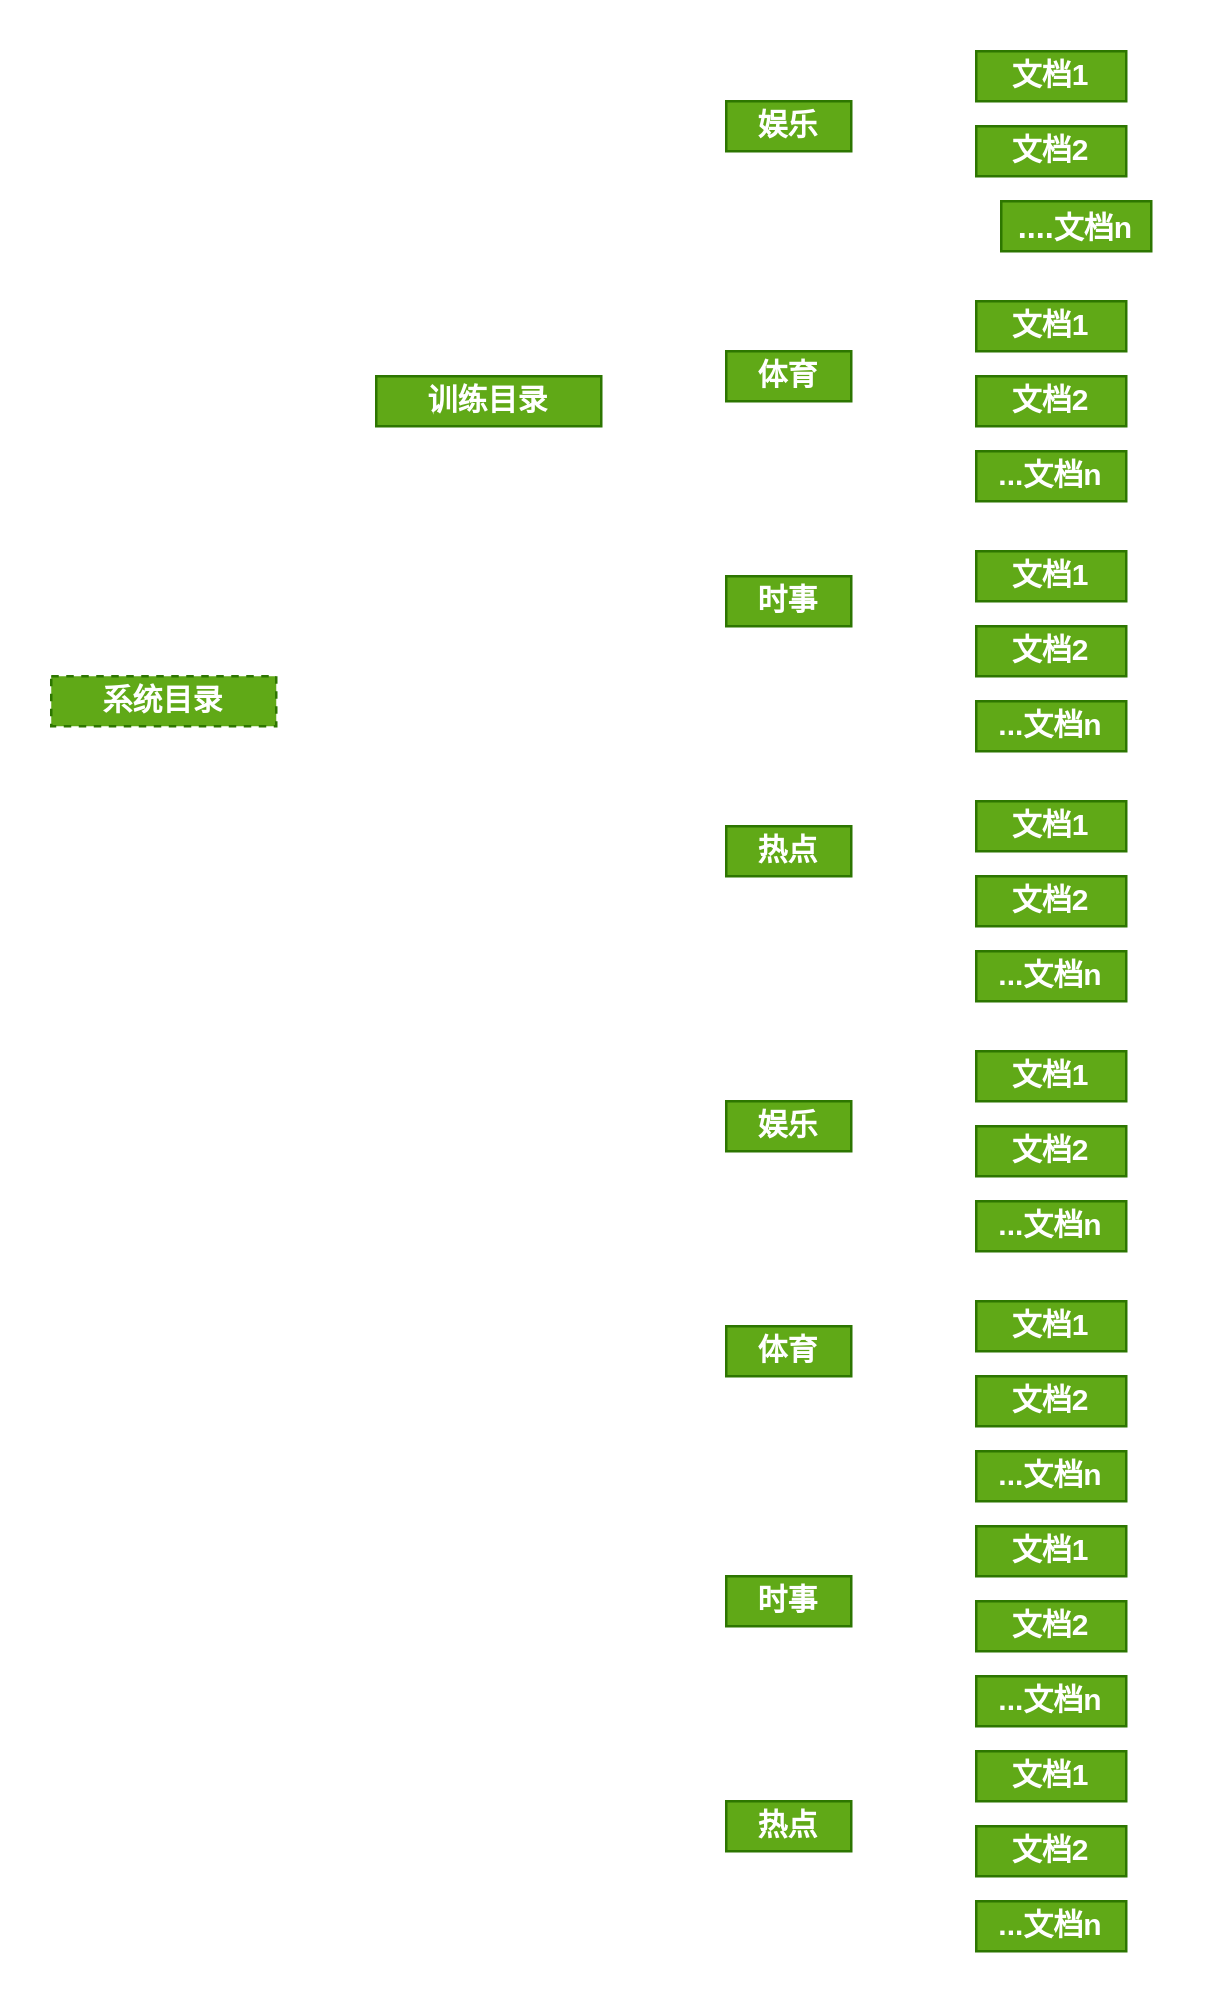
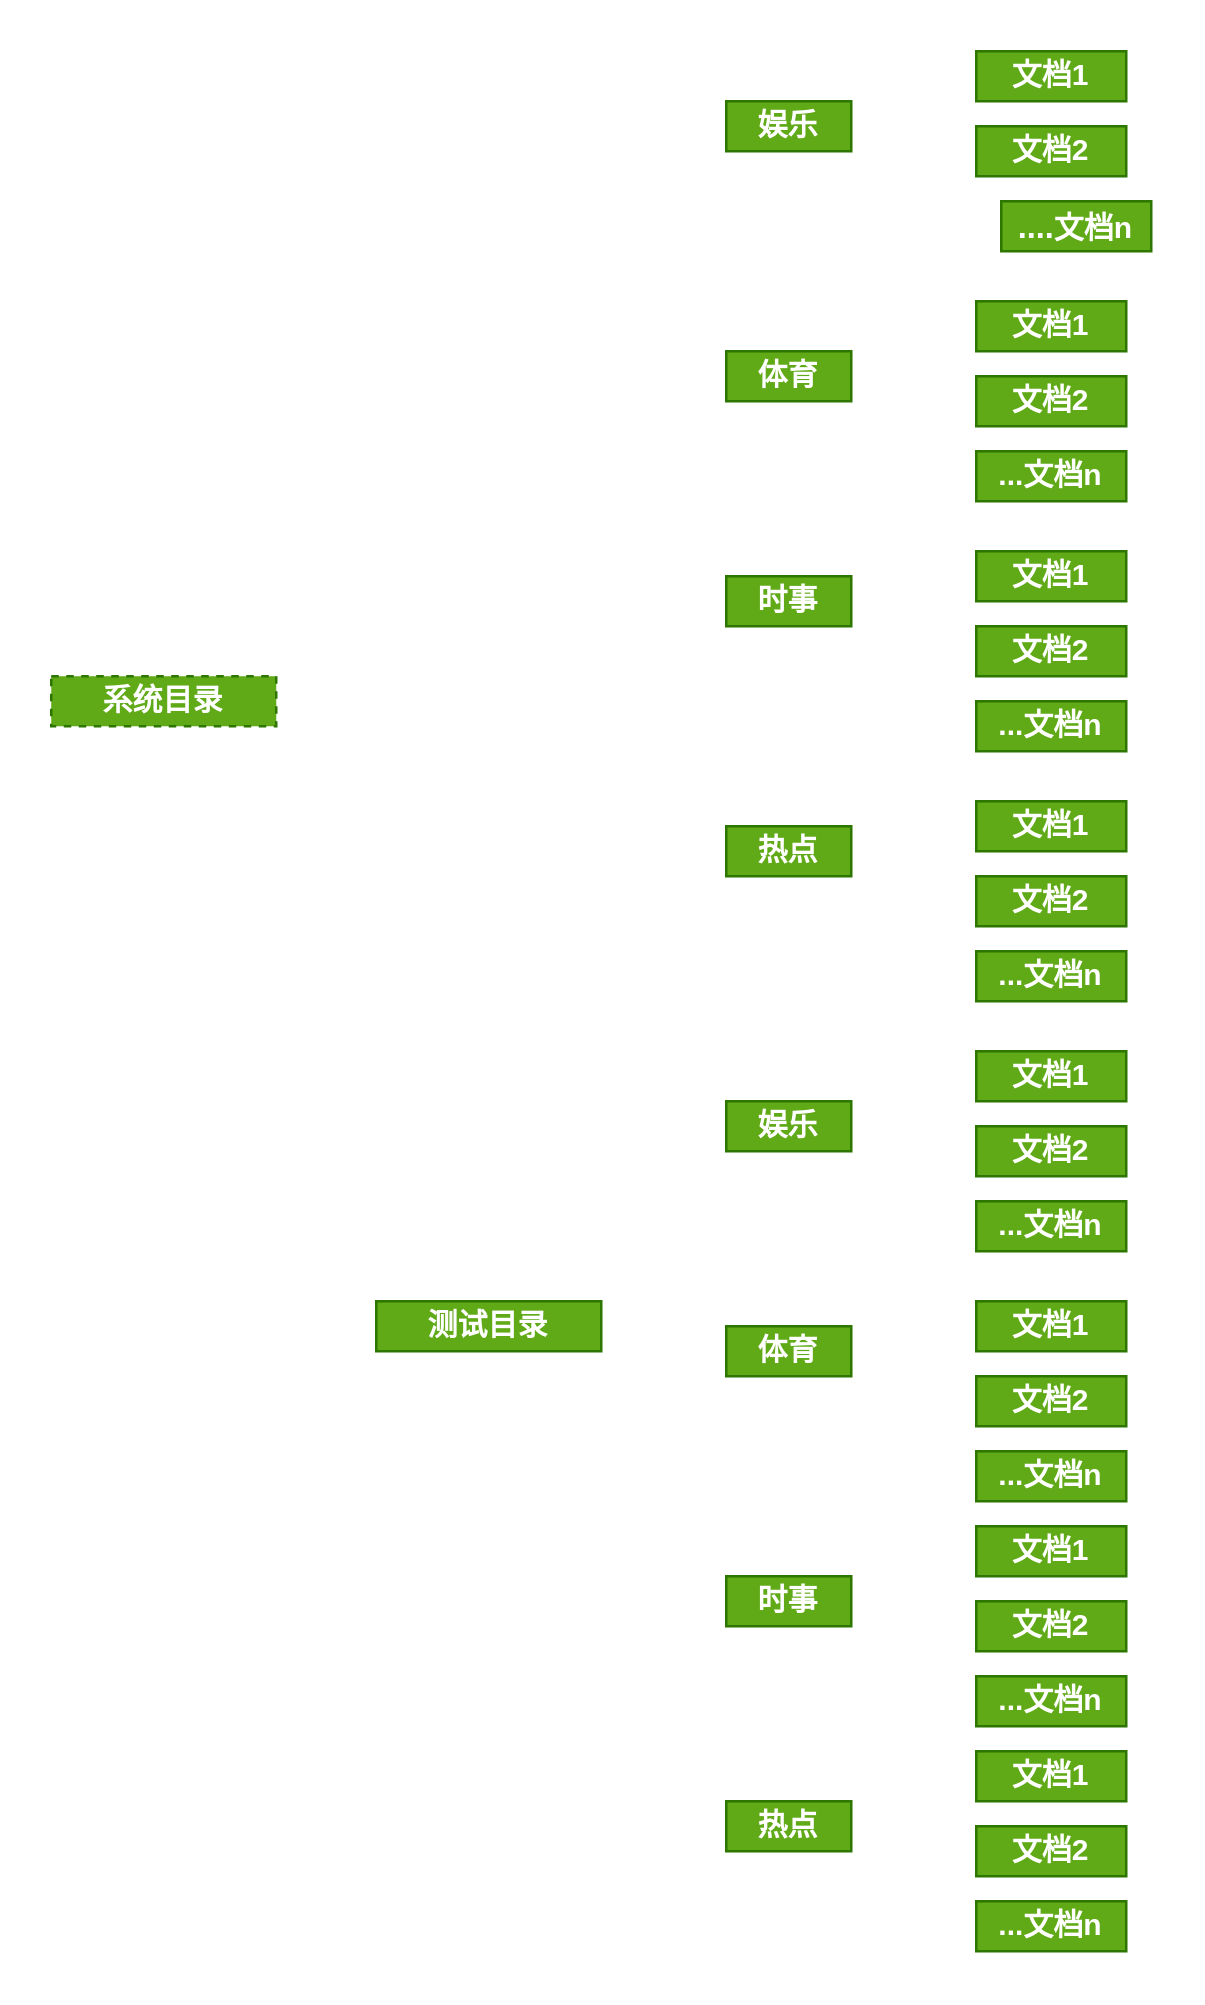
- <mxCell id="3" value="&lt;b&gt;训练目录&lt;/b&gt;" style="rounded=0;whiteSpace=wrap;html=1;fillColor=#60a917;fontColor=#ffffff;strokeColor=#2D7600;" vertex="1" parent="1"><mxGeometry x="150" y="150" width="90" height="20" as="geometry" /></mxCell>
+ <mxCell id="4" value="&lt;b&gt;测试目录&lt;/b&gt;" style="rounded=0;whiteSpace=wrap;html=1;fillColor=#60a917;fontColor=#ffffff;strokeColor=#2D7600;" vertex="1" parent="1"><mxGeometry x="150" y="520" width="90" height="20" as="geometry" /></mxCell>
